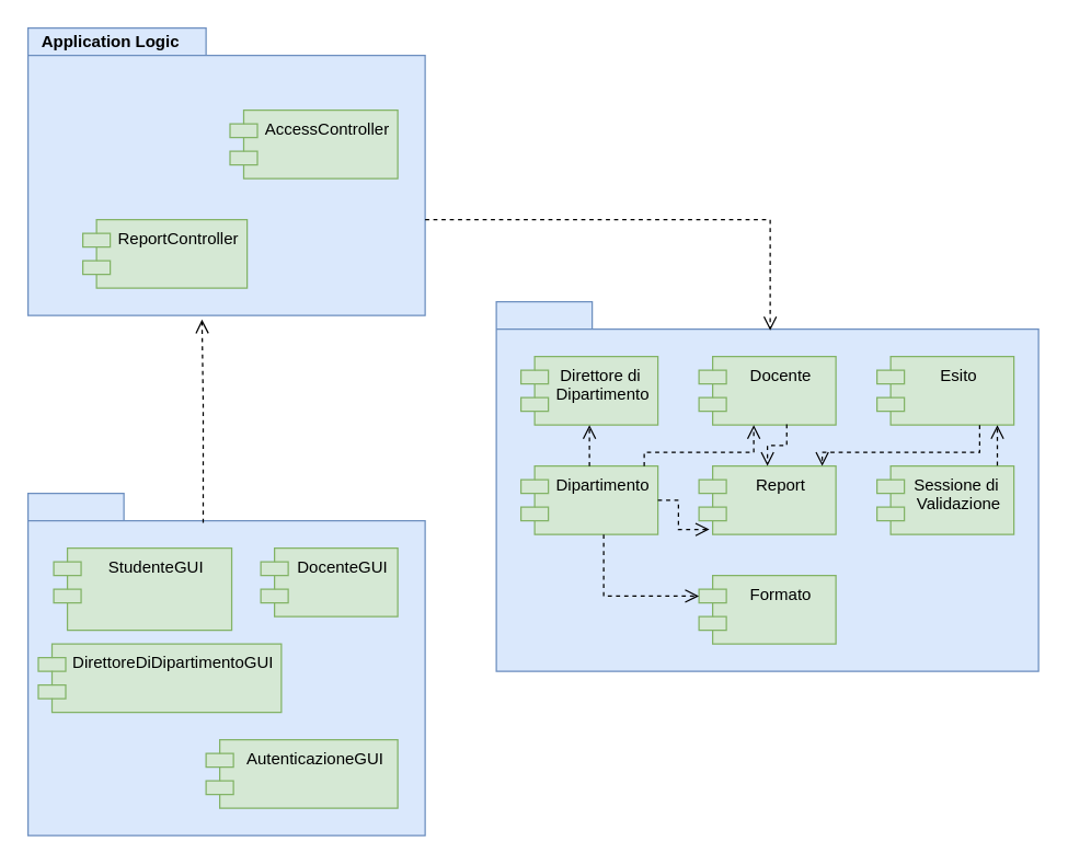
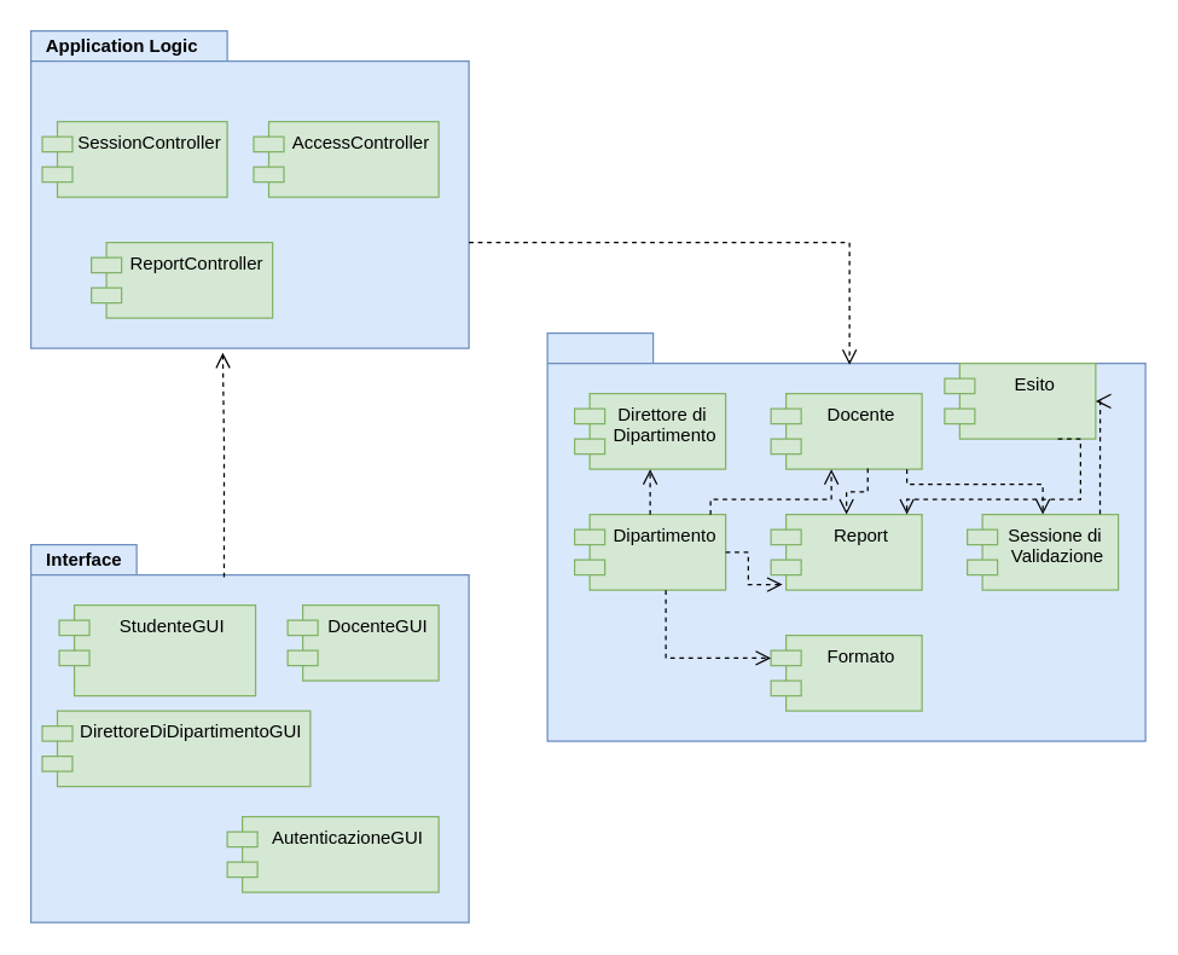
+ <mxCell id="8" value="SessionController" style="shape=module;align=left;spacingLeft=20;align=center;verticalAlign=top;fillColor=#d5e8d4;strokeColor=#82b366;" parent="1" vertex="1"><mxGeometry x="27.5" y="80" width="122.5" height="50" as="geometry" /></mxCell>
- <mxCell id="12" value="Esito" style="shape=module;align=left;spacingLeft=20;align=center;verticalAlign=top;fillColor=#d5e8d4;strokeColor=#82b366;" parent="1" vertex="1"><mxGeometry x="640" y="260" width="100" height="50" as="geometry" /></mxCell>
+ <mxCell id="12" value="Esito" style="shape=module;align=left;spacingLeft=20;align=center;verticalAlign=top;fillColor=#d5e8d4;strokeColor=#82b366;" parent="1" vertex="1"><mxGeometry x="625" y="240" width="100" height="50" as="geometry" /></mxCell>
+ <mxCell id="21" value="" style="html=1;verticalAlign=bottom;endArrow=open;dashed=1;endSize=8;rounded=0;edgeStyle=orthogonalEdgeStyle;entryX=0.5;entryY=0;entryDx=0;entryDy=0;" parent="1" source="11" target="14" edge="1"><mxGeometry relative="1" as="geometry"><mxPoint x="710" y="340" as="sourcePoint" /><mxPoint x="630" y="340" as="targetPoint" /><Array as="points"><mxPoint x="600" y="320" /><mxPoint x="690" y="320" /></Array></mxGeometry></mxCell>
+ <mxCell id="5" value="&lt;b&gt;Interface&lt;/b&gt;" style="text;html=1;align=center;verticalAlign=middle;resizable=0;points=[];autosize=1;strokeColor=none;fillColor=none;" parent="1" vertex="1"><mxGeometry x="20" y="360" width="70" height="20" as="geometry" /></mxCell>
